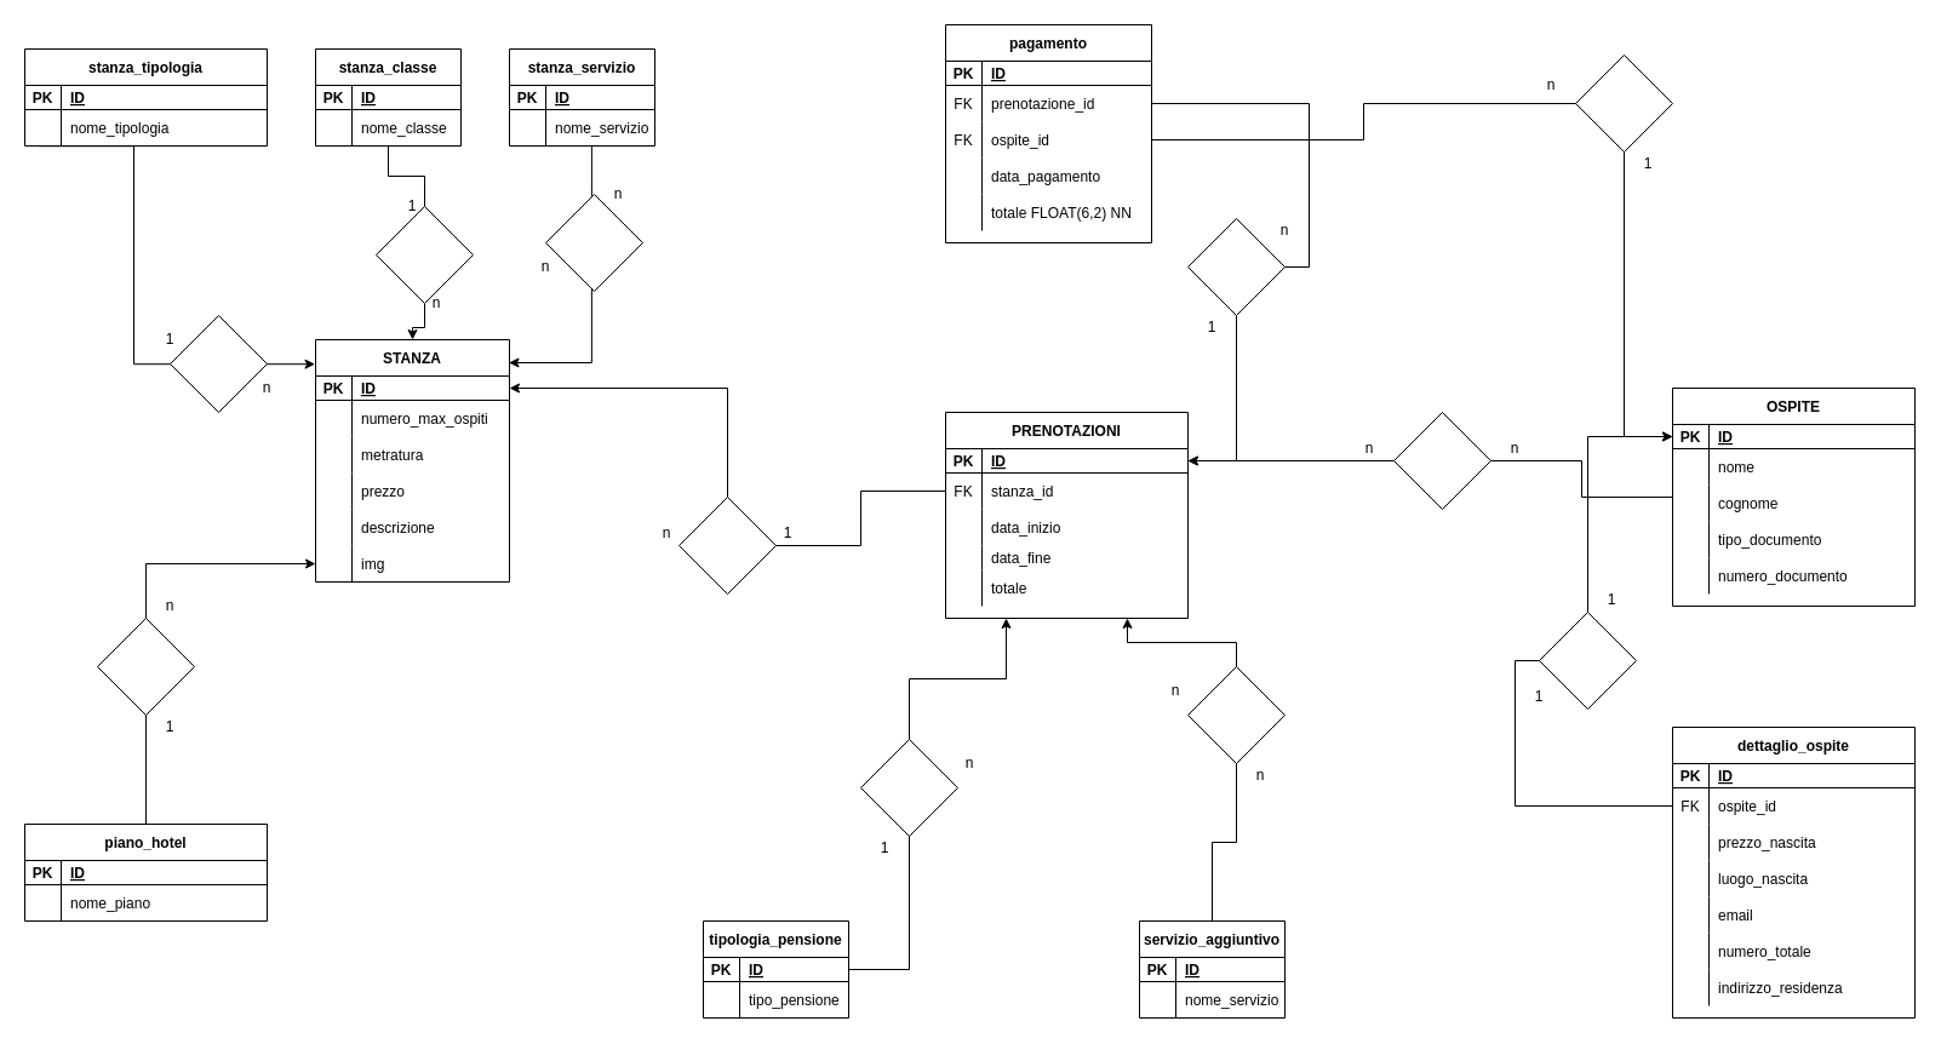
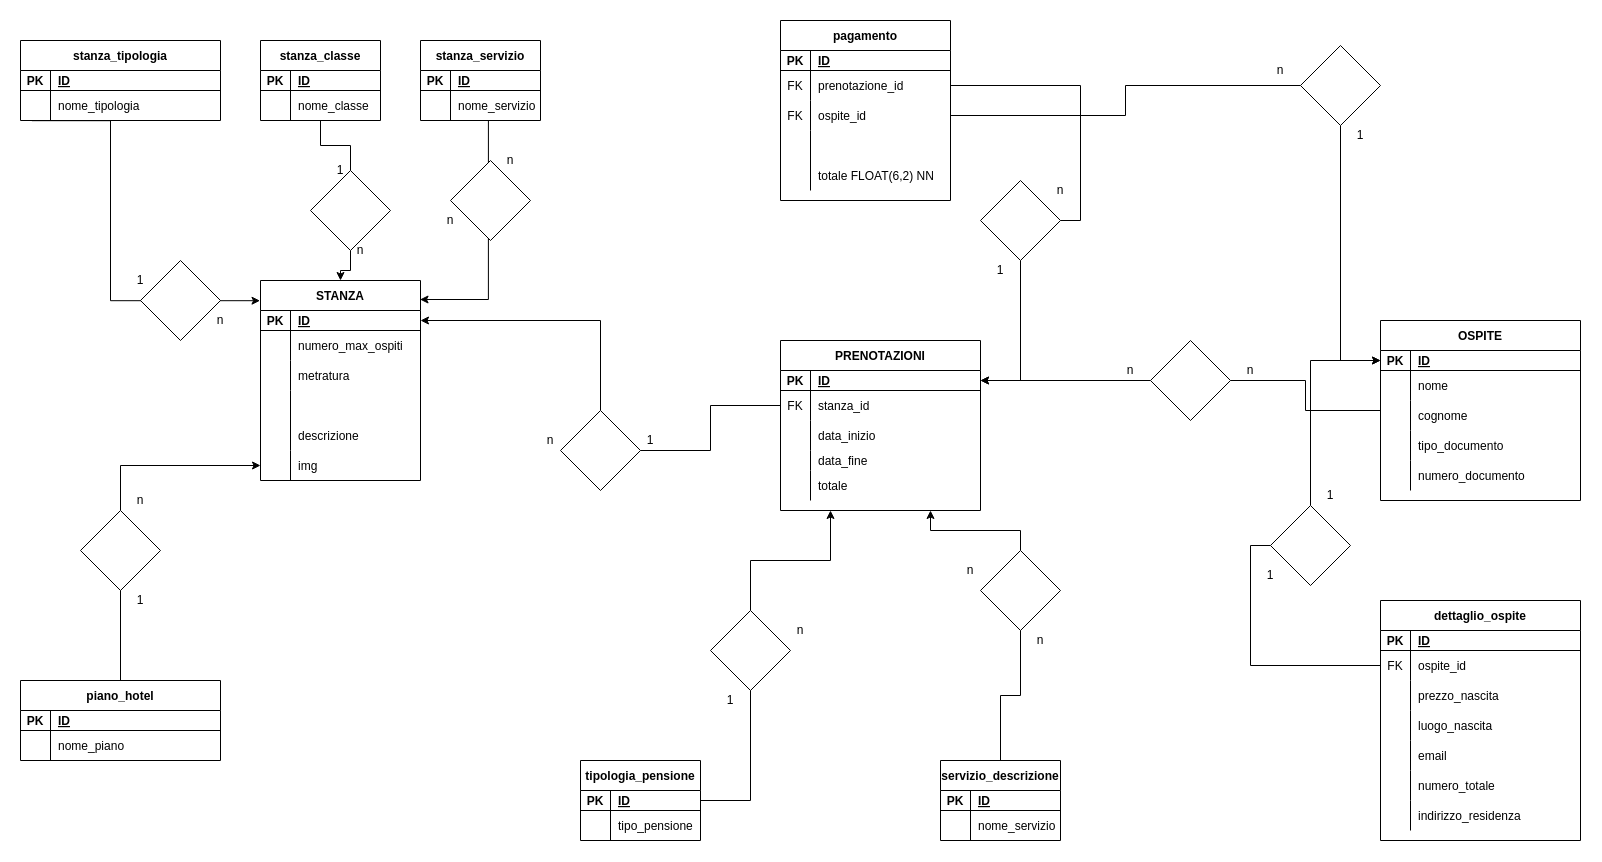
- <mxCell id="142" value="data_pagamento" style="shape=partialRectangle;connectable=0;fillColor=none;top=0;left=0;bottom=0;right=0;align=left;spacingLeft=6;overflow=hidden;" vertex="1" parent="140"><mxGeometry x="30" width="140" height="30" as="geometry" /></mxCell>
- <mxCell id="14" value="prezzo" style="shape=partialRectangle;connectable=0;fillColor=none;top=0;left=0;bottom=0;right=0;align=left;spacingLeft=6;overflow=hidden;" vertex="1" parent="12"><mxGeometry x="30" width="130" height="30" as="geometry" /></mxCell>
- <mxCell id="161" value="servizio_aggiuntivo" style="shape=table;startSize=30;container=1;collapsible=1;childLayout=tableLayout;fixedRows=1;rowLines=0;fontStyle=1;align=center;resizeLast=1;" vertex="1" parent="1"><mxGeometry x="940" y="760" width="120" height="80" as="geometry" /></mxCell>
+ <mxCell id="161" value="servizio_descrizione" style="shape=table;startSize=30;container=1;collapsible=1;childLayout=tableLayout;fixedRows=1;rowLines=0;fontStyle=1;align=center;resizeLast=1;" vertex="1" parent="1"><mxGeometry x="940" y="760" width="120" height="80" as="geometry" /></mxCell>
